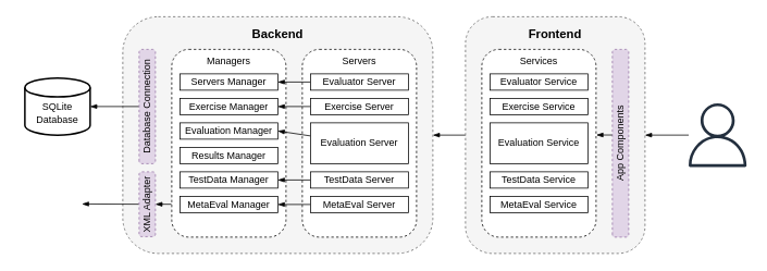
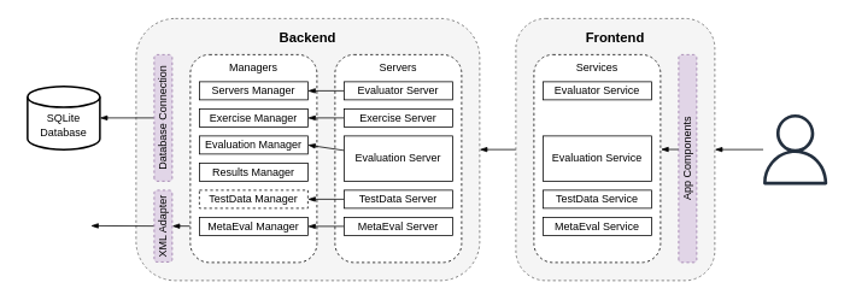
- <mxCell id="29" value="Exercise Service" style="rounded=0;whiteSpace=wrap;html=1;" parent="1" vertex="1"><mxGeometry x="600" y="120" width="120" height="20" as="geometry" /></mxCell>
- <mxCell id="11" value="TestData Manager" style="rounded=0;whiteSpace=wrap;html=1;" parent="1" vertex="1"><mxGeometry x="220" y="210" width="120" height="20" as="geometry" /></mxCell>
+ <mxCell id="11" value="TestData Manager" style="rounded=0;whiteSpace=wrap;html=1;dashed=1;" parent="1" vertex="1"><mxGeometry x="220" y="210" width="120" height="20" as="geometry" /></mxCell>
